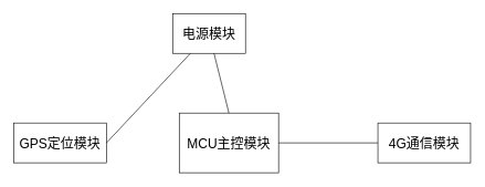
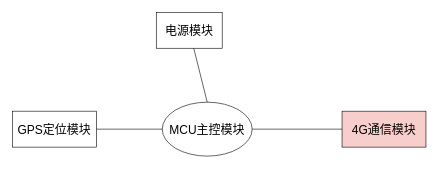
- <mxCell id="7" value="" style="endArrow=none;html=1;exitX=1;exitY=0.5;exitDx=0;exitDy=0;" edge="1" parent="1" source="4" target="2"><mxGeometry width="50" height="50" relative="1" as="geometry"><mxPoint x="160" y="210" as="sourcePoint" /><mxPoint x="210" y="160" as="targetPoint" /></mxGeometry></mxCell>
+ <mxCell id="7" value="" style="endArrow=none;html=1;entryX=0;entryY=0.5;entryDx=0;entryDy=0;exitX=1;exitY=0.5;exitDx=0;exitDy=0;" edge="1" parent="1" source="4" target="3"><mxGeometry width="50" height="50" relative="1" as="geometry"><mxPoint x="160" y="210" as="sourcePoint" /><mxPoint x="210" y="160" as="targetPoint" /></mxGeometry></mxCell>
- <mxCell id="3" value="&lt;font style=&quot;font-size: 20px&quot;&gt;MCU主控模块&lt;/font&gt;" style="rounded=0;whiteSpace=wrap;html=1;" vertex="1" parent="1"><mxGeometry x="270" y="170" width="150" height="90" as="geometry" /></mxCell>
+ <mxCell id="3" value="&lt;font style=&quot;font-size: 20px&quot;&gt;MCU主控模块&lt;/font&gt;" style="ellipse;whiteSpace=wrap;html=1;" vertex="1" parent="1"><mxGeometry x="270" y="170" width="150" height="90" as="geometry" /></mxCell>
- <mxCell id="5" value="&lt;font style=&quot;font-size: 20px&quot;&gt;4G通信模块&lt;/font&gt;" style="rounded=0;whiteSpace=wrap;html=1;" vertex="1" parent="1"><mxGeometry x="570" y="185" width="140" height="60" as="geometry" /></mxCell>
+ <mxCell id="5" value="&lt;font style=&quot;font-size: 20px&quot;&gt;4G通信模块&lt;/font&gt;" style="rounded=0;whiteSpace=wrap;html=1;fillColor=#f8cecc;" vertex="1" parent="1"><mxGeometry x="570" y="185" width="140" height="60" as="geometry" /></mxCell>
